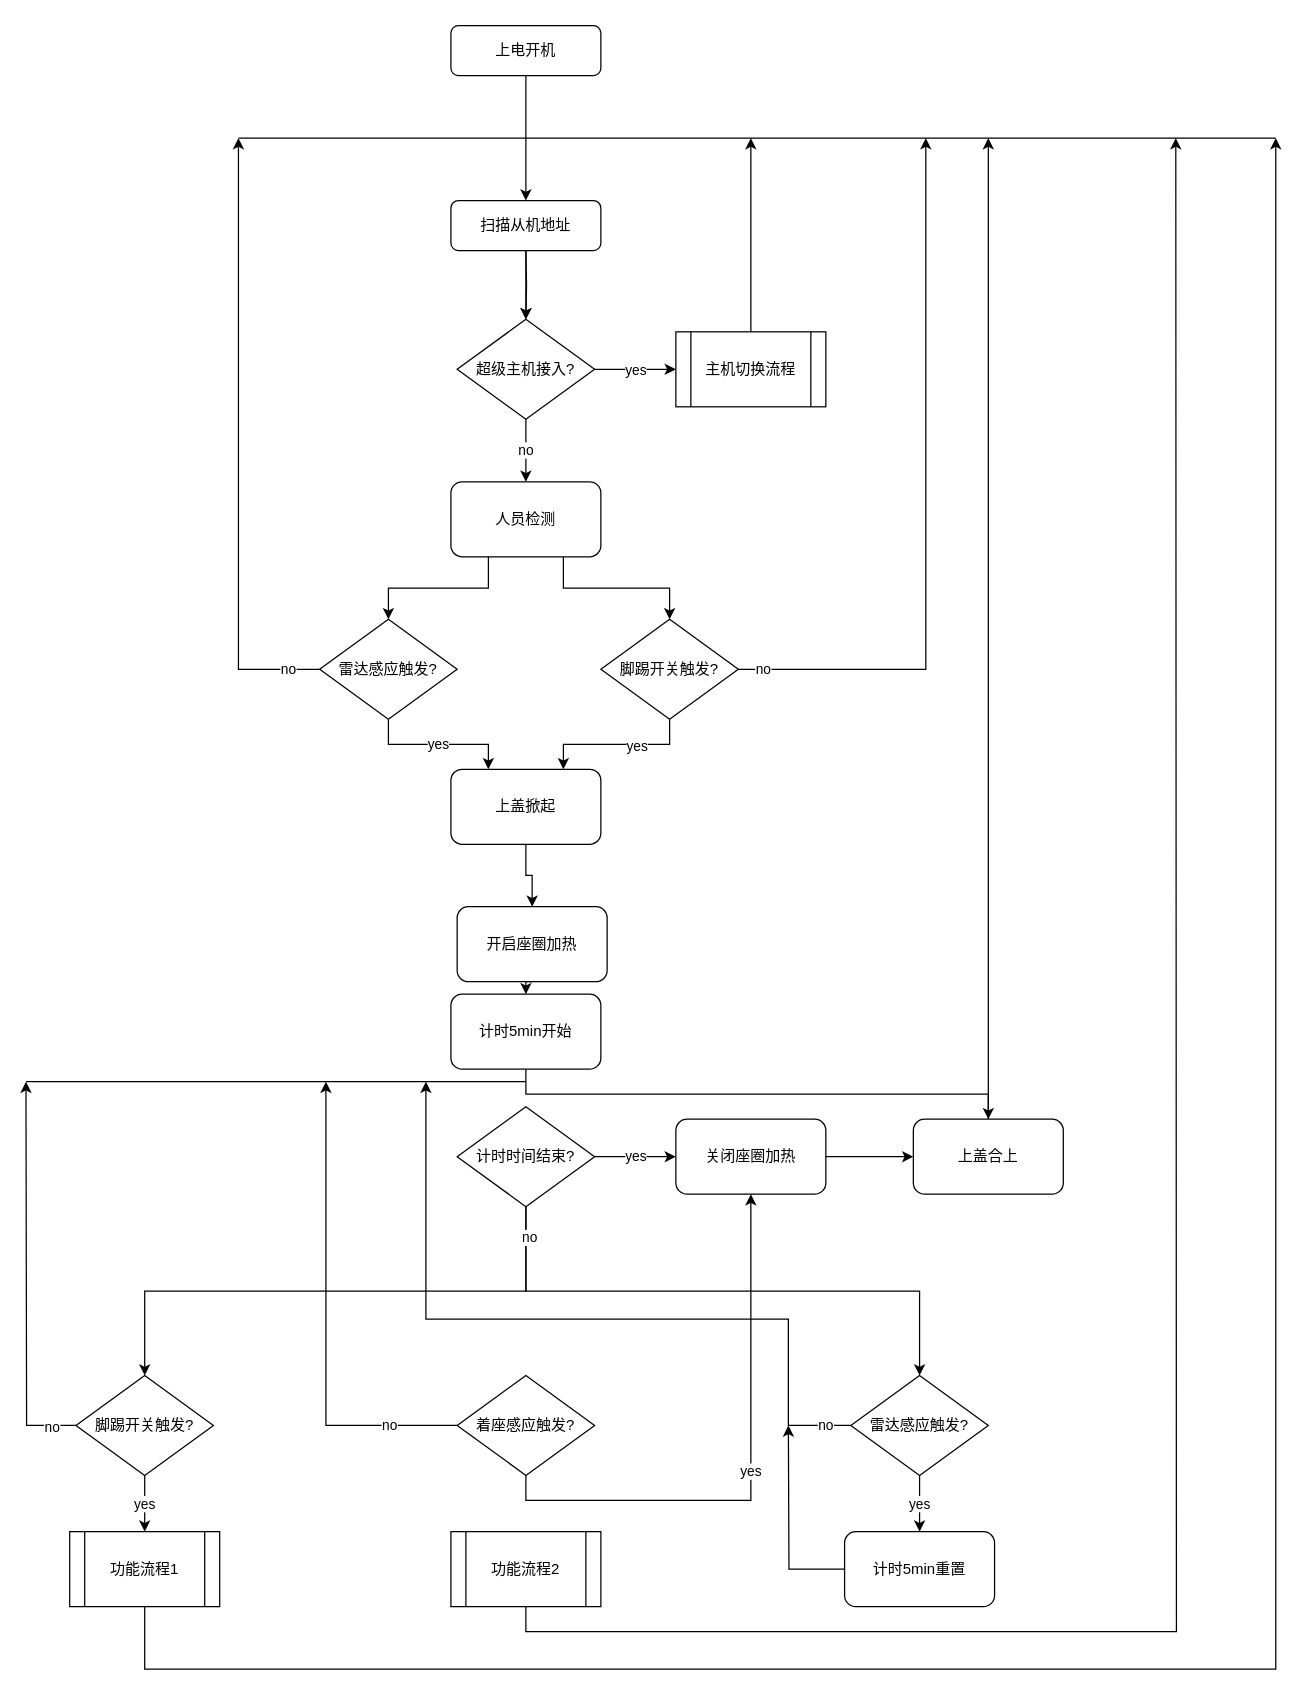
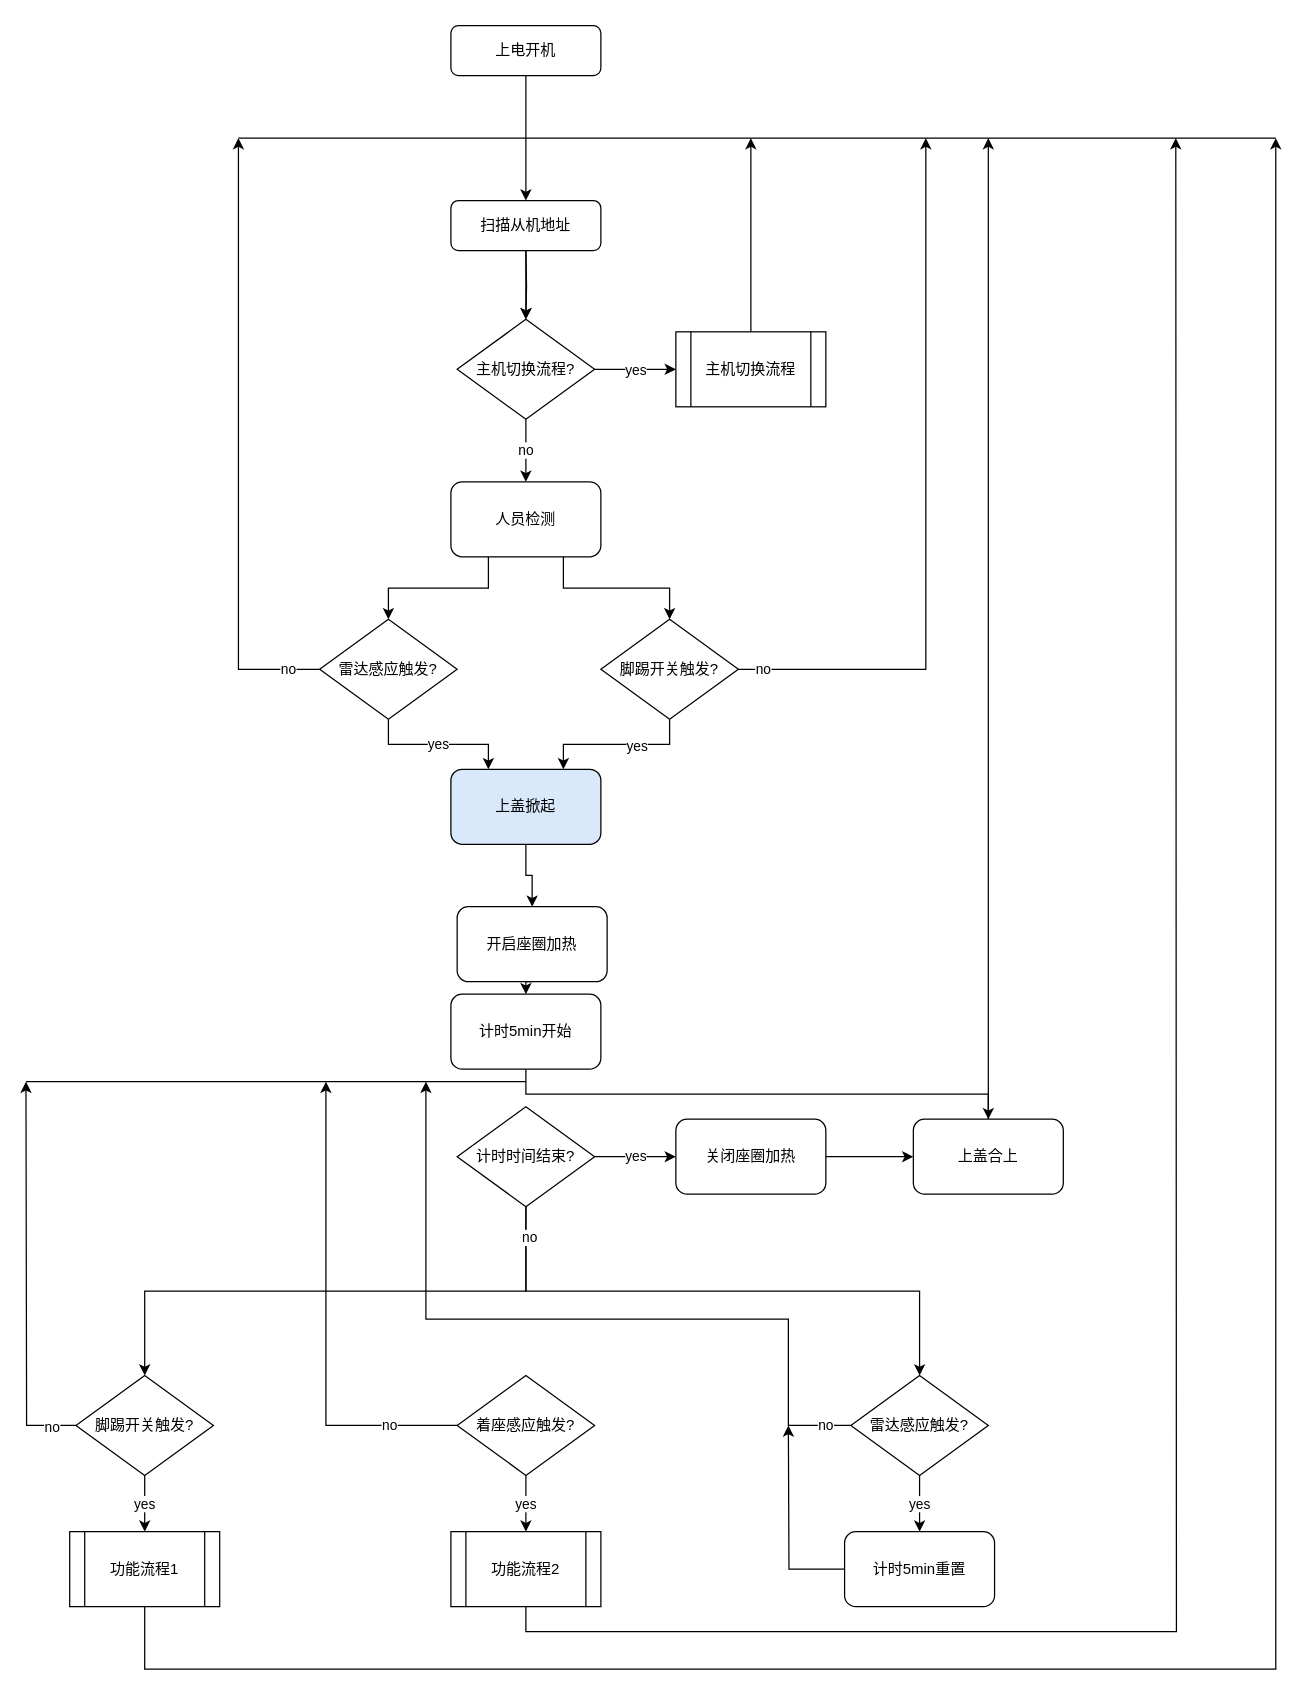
- <mxCell id="50" value="超级主机接入?" style="rhombus;whiteSpace=wrap;html=1;flipH=1;flipV=0;" parent="1" vertex="1"><mxGeometry x="365" y="255" width="110" height="80" as="geometry" /></mxCell>
+ <mxCell id="50" value="主机切换流程?" style="rhombus;whiteSpace=wrap;html=1;flipH=1;flipV=0;" parent="1" vertex="1"><mxGeometry x="365" y="255" width="110" height="80" as="geometry" /></mxCell>
- <mxCell id="16" value="上盖掀起" style="rounded=1;whiteSpace=wrap;html=1;" parent="1" vertex="1"><mxGeometry x="360" y="615" width="120" height="60" as="geometry" /></mxCell>
+ <mxCell id="16" value="上盖掀起" style="rounded=1;whiteSpace=wrap;html=1;fillColor=#dae8fc;" parent="1" vertex="1"><mxGeometry x="360" y="615" width="120" height="60" as="geometry" /></mxCell>
- <mxCell id="24" value="yes" style="edgeStyle=orthogonalEdgeStyle;rounded=0;orthogonalLoop=1;jettySize=auto;html=1;exitX=0.5;exitY=1;exitDx=0;exitDy=0;" parent="1" source="25" target="37" edge="1"><mxGeometry relative="1" as="geometry" /></mxCell>
+ <mxCell id="24" value="yes" style="edgeStyle=orthogonalEdgeStyle;rounded=0;orthogonalLoop=1;jettySize=auto;html=1;exitX=0.5;exitY=1;exitDx=0;exitDy=0;entryX=0.5;entryY=0;entryDx=0;entryDy=0;" parent="1" source="25" target="46" edge="1"><mxGeometry relative="1" as="geometry" /></mxCell>
